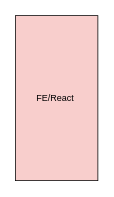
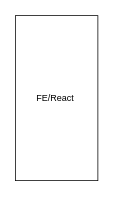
- <mxCell id="2" value="FE/React&amp;nbsp;" style="rounded=0;whiteSpace=wrap;html=1;fillColor=#f8cecc;" vertex="1" parent="1"><mxGeometry x="20" y="20" width="110" height="220" as="geometry" /></mxCell>
+ <mxCell id="2" value="FE/React&amp;nbsp;" style="rounded=0;whiteSpace=wrap;html=1;" vertex="1" parent="1"><mxGeometry x="20" y="20" width="110" height="220" as="geometry" /></mxCell>
